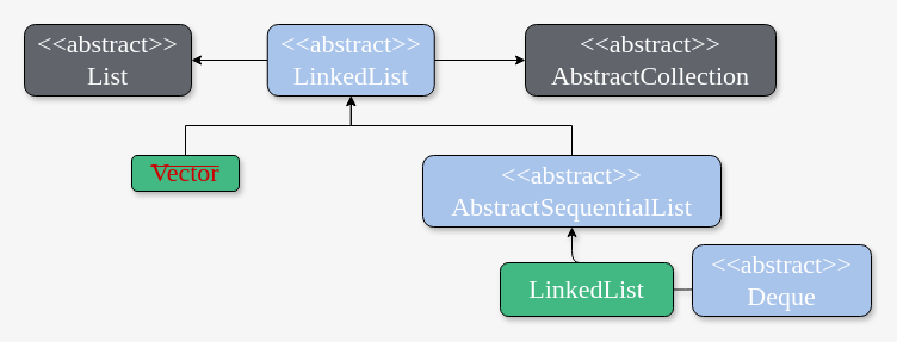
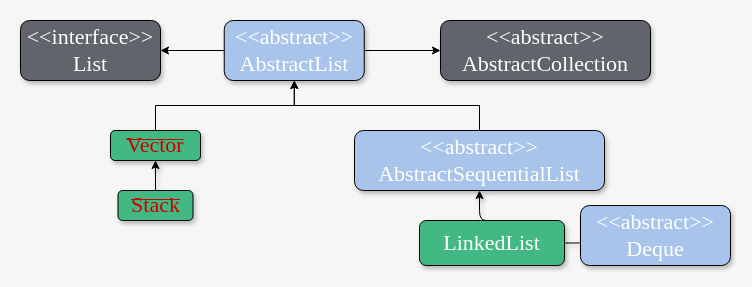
- <mxCell id="14" value="&lt;font style=&quot;font-size: 22px&quot;&gt;&amp;lt;&amp;lt;abstract&amp;gt;&amp;gt;&lt;br&gt;List&lt;/font&gt;" style="text;html=1;strokeColor=#000000;fillColor=#61646B;align=center;verticalAlign=middle;whiteSpace=wrap;rounded=1;shadow=1;fontFamily=Comic Sans MS;fontColor=#FFFFFF;" parent="1" vertex="1"><mxGeometry x="20" y="20" width="140" height="60" as="geometry" /></mxCell>
+ <mxCell id="14" value="&lt;font style=&quot;font-size: 22px&quot;&gt;&amp;lt;&amp;lt;interface&amp;gt;&amp;gt;&lt;br&gt;List&lt;/font&gt;" style="text;html=1;strokeColor=#000000;fillColor=#61646B;align=center;verticalAlign=middle;whiteSpace=wrap;rounded=1;shadow=1;fontFamily=Comic Sans MS;fontColor=#FFFFFF;" parent="1" vertex="1"><mxGeometry x="20" y="20" width="140" height="60" as="geometry" /></mxCell>
- <mxCell id="4" value="&lt;font style=&quot;font-size: 22px&quot;&gt;&amp;lt;&amp;lt;abstract&amp;gt;&amp;gt;&lt;br&gt;LinkedList&lt;/font&gt;" style="text;html=1;strokeColor=#000000;fillColor=#A9C4EB;align=center;verticalAlign=middle;whiteSpace=wrap;rounded=1;shadow=1;fontFamily=Comic Sans MS;fontColor=#FFFFFF;" parent="1" vertex="1"><mxGeometry x="223.75" y="20" width="140" height="60" as="geometry" /></mxCell>
+ <mxCell id="4" value="&lt;font style=&quot;font-size: 22px&quot;&gt;&amp;lt;&amp;lt;abstract&amp;gt;&amp;gt;&lt;br&gt;AbstractList&lt;/font&gt;" style="text;html=1;strokeColor=#000000;fillColor=#A9C4EB;align=center;verticalAlign=middle;whiteSpace=wrap;rounded=1;shadow=1;fontFamily=Comic Sans MS;fontColor=#FFFFFF;" parent="1" vertex="1"><mxGeometry x="223.75" y="20" width="140" height="60" as="geometry" /></mxCell>
+ <mxCell id="12" style="edgeStyle=orthogonalEdgeStyle;rounded=1;orthogonalLoop=1;jettySize=auto;html=1;exitX=0.5;exitY=0;exitDx=0;exitDy=0;entryX=0.5;entryY=1;entryDx=0;entryDy=0;shadow=1;fontFamily=Comic Sans MS;fontSize=12;fontColor=#FFFFFF;fillColor=#42B983;" parent="1" source="13" target="8" edge="1"><mxGeometry relative="1" as="geometry" /></mxCell>
+ <mxCell id="13" value="&lt;span style=&quot;font-size: 22px&quot;&gt;Stack&lt;br&gt;&lt;/span&gt;" style="text;html=1;strokeColor=#000000;fillColor=#42B983;align=center;verticalAlign=middle;whiteSpace=wrap;rounded=1;shadow=1;fontFamily=Comic Sans MS;fontColor=#CC0000;fontStyle=8;" parent="1" vertex="1"><mxGeometry x="117.5" y="190" width="75" height="30" as="geometry" /></mxCell>
